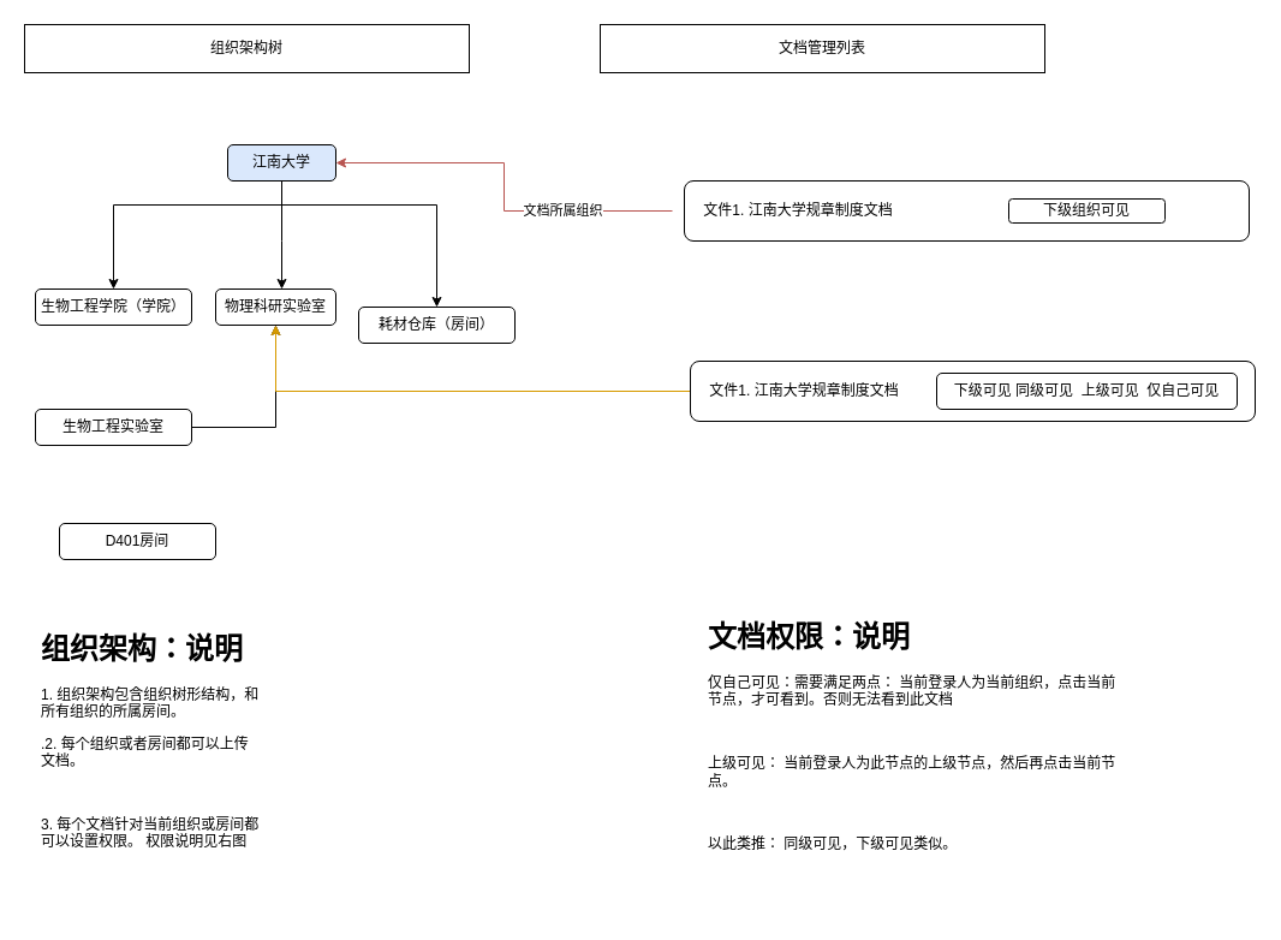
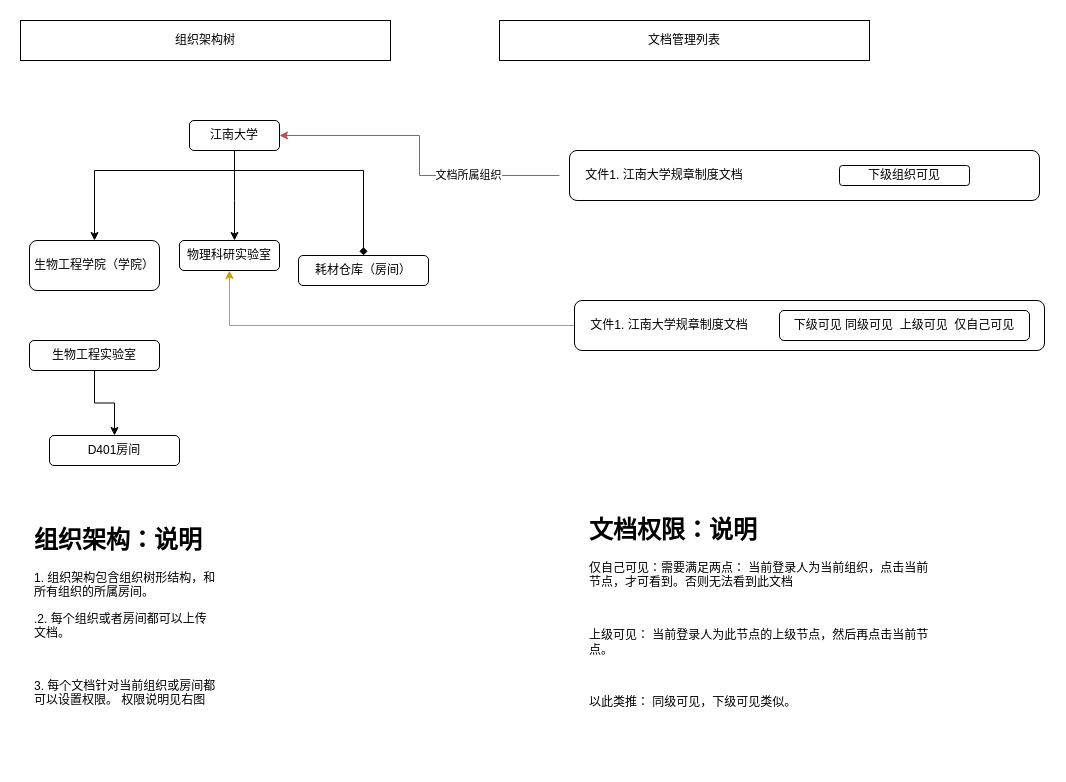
- <mxCell id="6" value="江南大学" style="rounded=1;whiteSpace=wrap;html=1;fillColor=#dae8fc;" vertex="1" parent="1"><mxGeometry x="189" y="120" width="90" height="30" as="geometry" /></mxCell>
+ <mxCell id="6" value="江南大学" style="rounded=1;whiteSpace=wrap;html=1;" vertex="1" parent="1"><mxGeometry x="189" y="120" width="90" height="30" as="geometry" /></mxCell>
- <mxCell id="5" value="" style="edgeStyle=orthogonalEdgeStyle;rounded=0;orthogonalLoop=1;jettySize=auto;html=1;" edge="1" parent="1" source="6" target="7"><mxGeometry relative="1" as="geometry"><Array as="points"><mxPoint x="234" y="170" /><mxPoint x="363" y="170" /></Array></mxGeometry></mxCell>
+ <mxCell id="5" value="" style="edgeStyle=orthogonalEdgeStyle;rounded=0;orthogonalLoop=1;jettySize=auto;html=1;endArrow=diamond;" edge="1" parent="1" source="6" target="7"><mxGeometry relative="1" as="geometry"><Array as="points"><mxPoint x="234" y="170" /><mxPoint x="363" y="170" /></Array></mxGeometry></mxCell>
- <mxCell id="9" value="生物工程学院（学院）" style="rounded=1;whiteSpace=wrap;html=1;" vertex="1" parent="1"><mxGeometry x="29" y="240" width="130" height="30" as="geometry" /></mxCell>
+ <mxCell id="9" value="生物工程学院（学院）" style="rounded=1;whiteSpace=wrap;html=1;" vertex="1" parent="1"><mxGeometry x="29" y="240" width="130" height="50" as="geometry" /></mxCell>
- <mxCell id="10" value="" style="edgeStyle=orthogonalEdgeStyle;rounded=0;orthogonalLoop=1;jettySize=auto;html=1;" edge="1" parent="1" source="11" target="8"><mxGeometry relative="1" as="geometry" /></mxCell>
+ <mxCell id="10" value="" style="edgeStyle=orthogonalEdgeStyle;rounded=0;orthogonalLoop=1;jettySize=auto;html=1;" edge="1" parent="1" source="11" target="12"><mxGeometry relative="1" as="geometry" /></mxCell>
